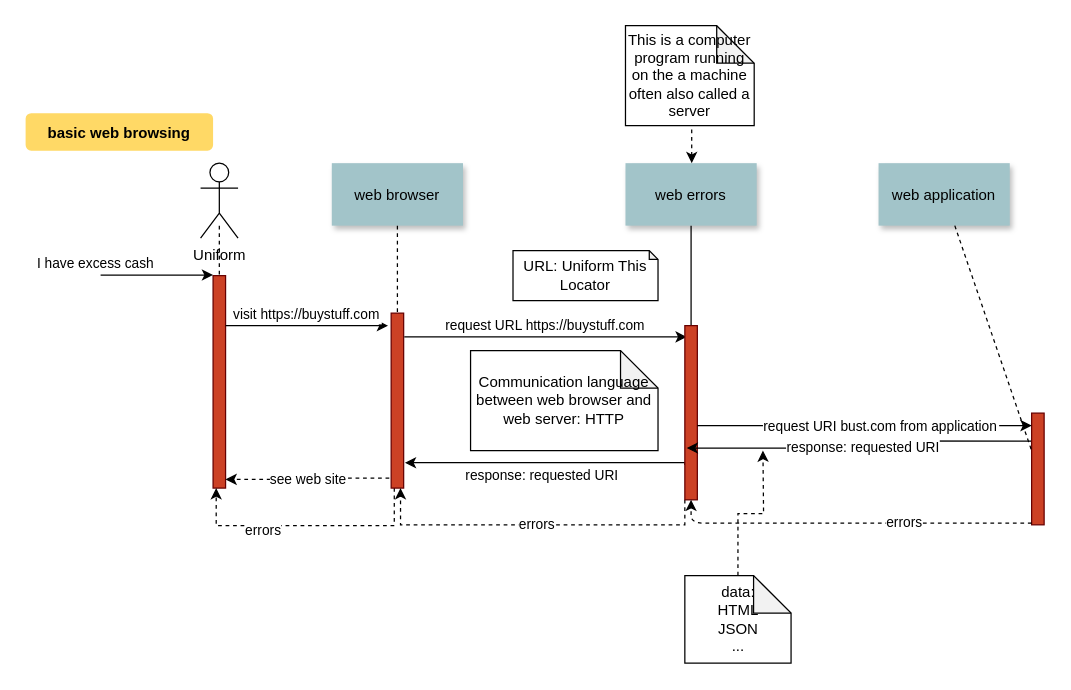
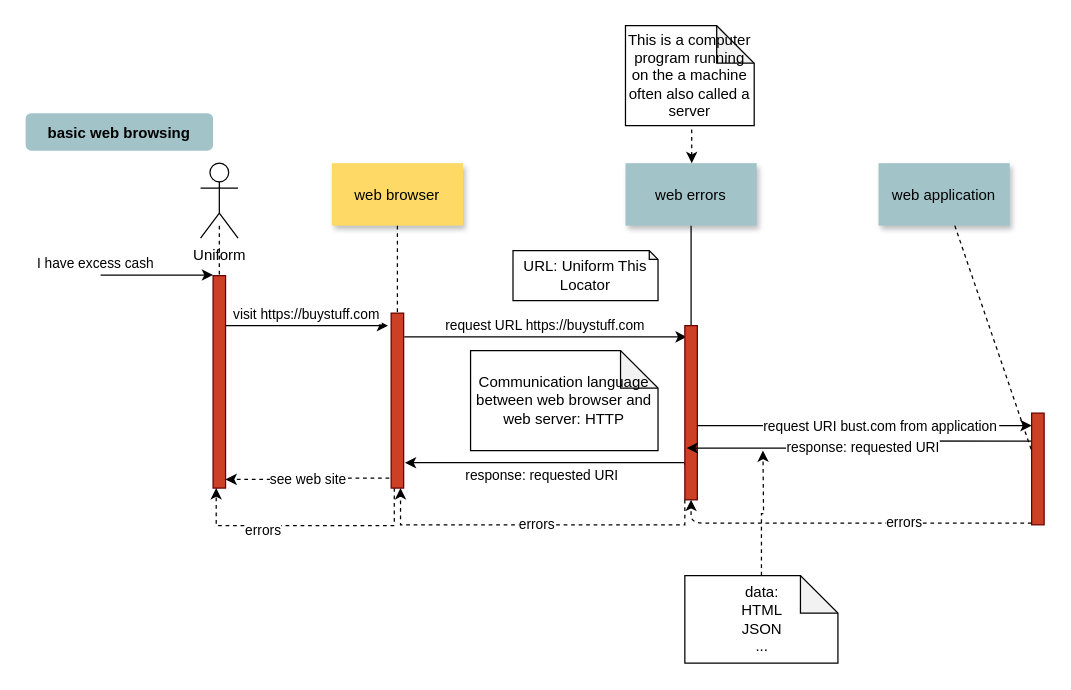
- <mxCell id="27" value="basic web browsing" style="rounded=1;fontStyle=1;fillColor=#FFD966;strokeColor=none" parent="1" vertex="1"><mxGeometry x="20" y="90" width="150" height="30" as="geometry" /></mxCell>
+ <mxCell id="27" value="basic web browsing" style="rounded=1;fontStyle=1;fillColor=#a2c4c9;strokeColor=none;" parent="1" vertex="1"><mxGeometry x="20" y="90" width="150" height="30" as="geometry" /></mxCell>
- <mxCell id="8" value="web browser" style="shadow=1;fillColor=#A2C4C9;strokeColor=none" parent="1" vertex="1"><mxGeometry x="265" y="130" width="105" height="50" as="geometry" /></mxCell>
+ <mxCell id="8" value="web browser" style="shadow=1;fillColor=#ffd966;strokeColor=none;" parent="1" vertex="1"><mxGeometry x="265" y="130" width="105" height="50" as="geometry" /></mxCell>
- <mxCell id="32" value="data:&lt;br&gt;HTML&lt;br&gt;JSON&lt;br&gt;..." style="shape=note;whiteSpace=wrap;html=1;backgroundOutline=1;darkOpacity=0.05;" parent="1" vertex="1"><mxGeometry x="547.5" y="460" width="85" height="70" as="geometry" /></mxCell>
+ <mxCell id="32" value="data:&lt;br&gt;HTML&lt;br&gt;JSON&lt;br&gt;..." style="shape=note;whiteSpace=wrap;html=1;backgroundOutline=1;darkOpacity=0.05;" parent="1" vertex="1"><mxGeometry x="547.5" y="460" width="122.5" height="70" as="geometry" /></mxCell>
